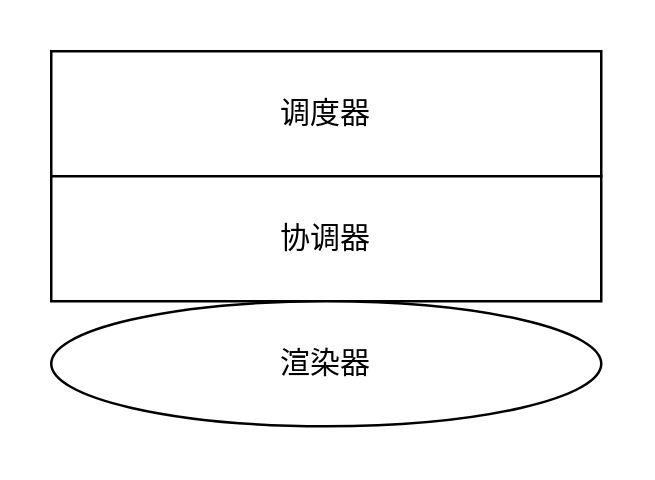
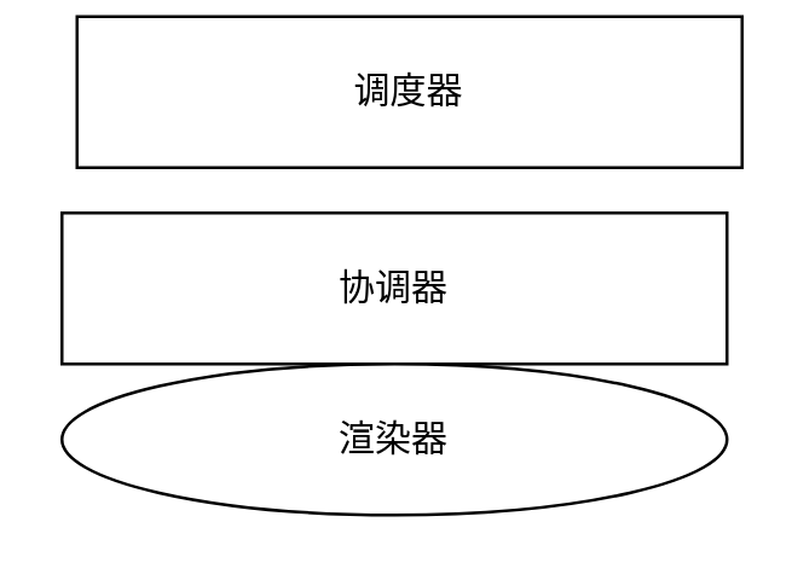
- <mxCell id="2" value="调度器" style="rounded=0;whiteSpace=wrap;html=1;" vertex="1" parent="1"><mxGeometry x="20" y="20" width="220" height="50" as="geometry" /></mxCell>
+ <mxCell id="2" value="调度器" style="rounded=0;whiteSpace=wrap;html=1;" vertex="1" parent="1"><mxGeometry x="25" y="5" width="220" height="50" as="geometry" /></mxCell>
